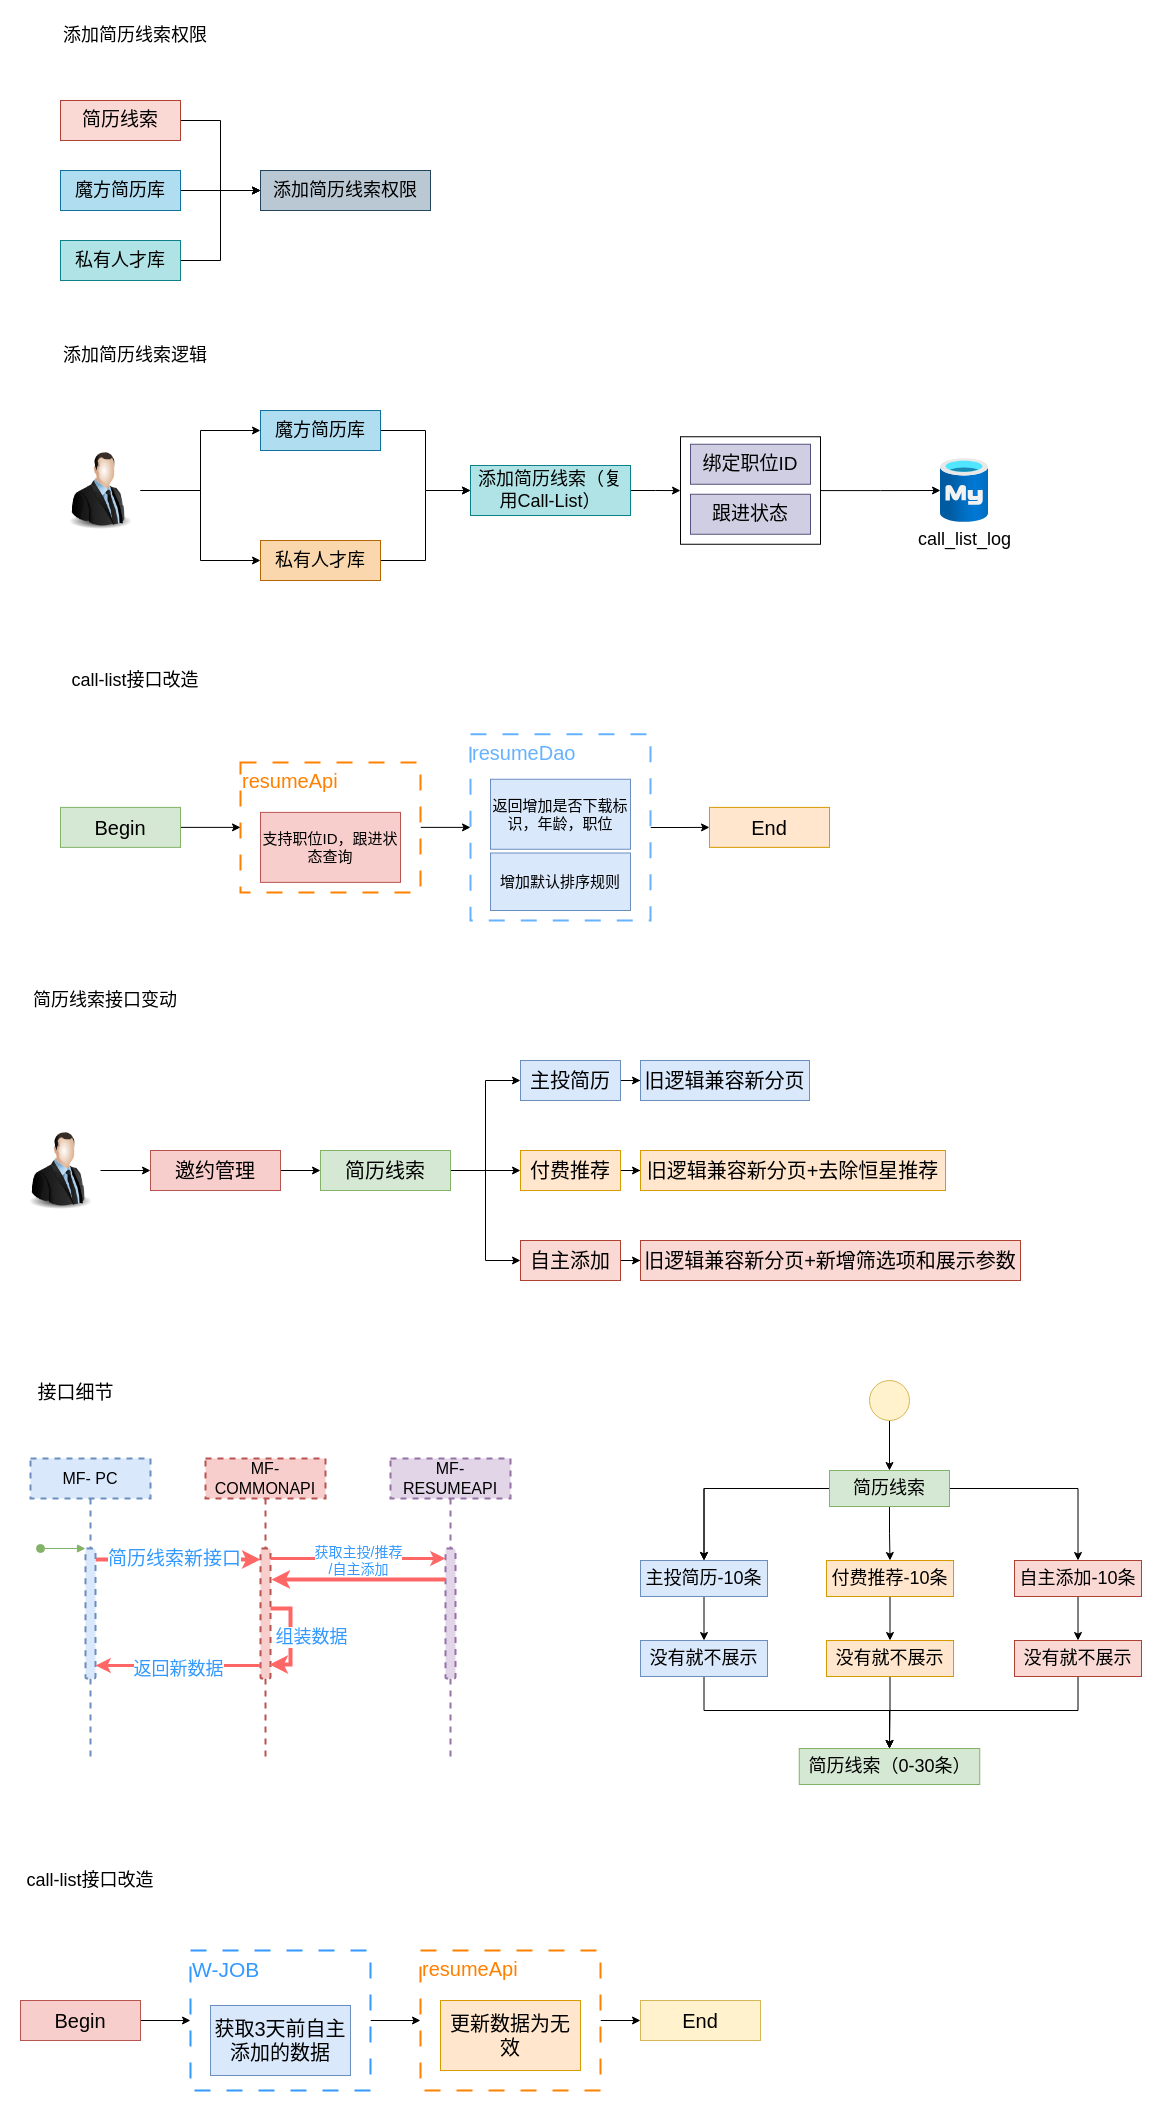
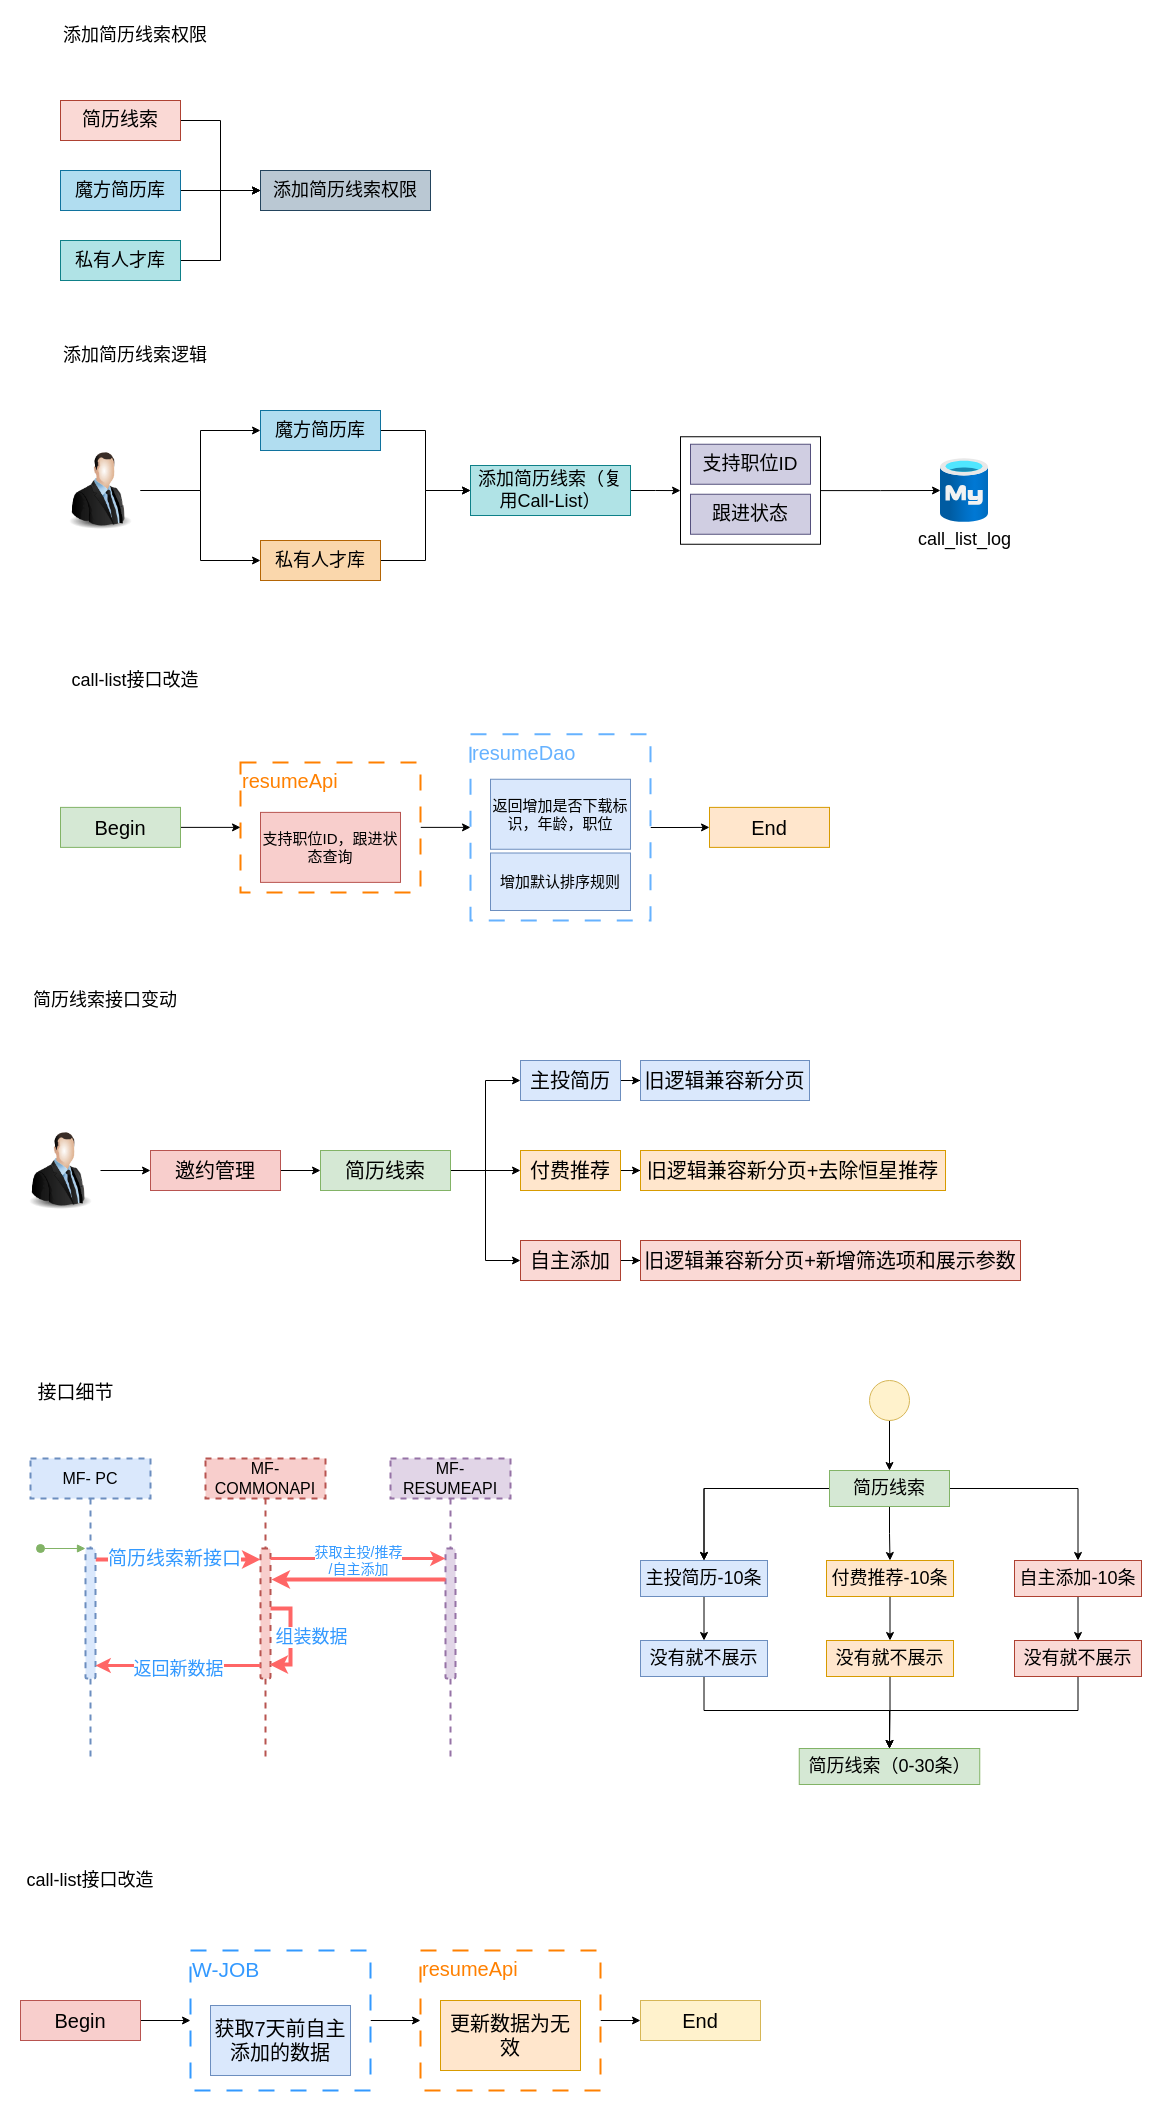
- <mxCell id="25" value="绑定职位ID" style="rounded=0;whiteSpace=wrap;html=1;fontSize=19;fillColor=#d0cee2;strokeColor=#56517e;" vertex="1" parent="1"><mxGeometry x="690" y="443.75" width="120" height="40" as="geometry" /></mxCell>
+ <mxCell id="25" value="支持职位ID" style="rounded=0;whiteSpace=wrap;html=1;fontSize=19;fillColor=#d0cee2;strokeColor=#56517e;" vertex="1" parent="1"><mxGeometry x="690" y="443.75" width="120" height="40" as="geometry" /></mxCell>
- <mxCell id="96" value="获取3天前自主添加的数据" style="rounded=0;whiteSpace=wrap;html=1;fontSize=20;fillColor=#dae8fc;strokeColor=#6c8ebf;" vertex="1" parent="1"><mxGeometry x="210" y="2005" width="140" height="70" as="geometry" /></mxCell>
+ <mxCell id="96" value="获取7天前自主添加的数据" style="rounded=0;whiteSpace=wrap;html=1;fontSize=20;fillColor=#dae8fc;strokeColor=#6c8ebf;" vertex="1" parent="1"><mxGeometry x="210" y="2005" width="140" height="70" as="geometry" /></mxCell>
